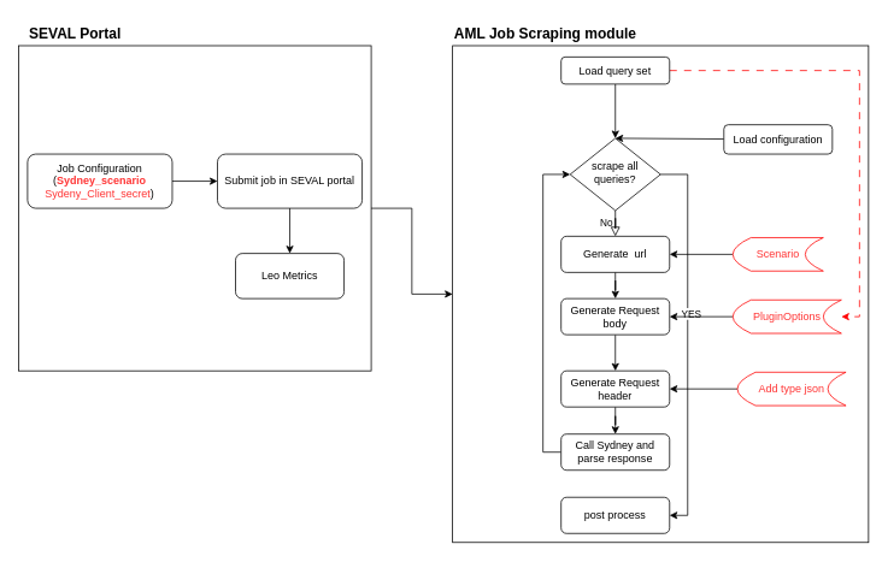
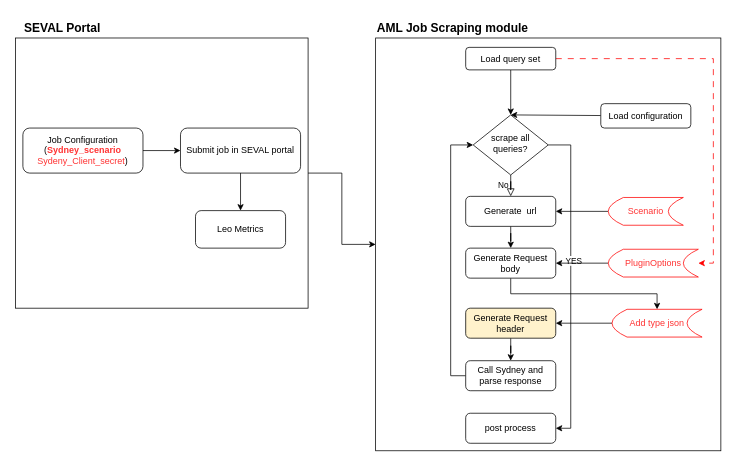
- <mxCell id="29" style="edgeStyle=orthogonalEdgeStyle;rounded=0;orthogonalLoop=1;jettySize=auto;html=1;exitX=0.5;exitY=1;exitDx=0;exitDy=0;" edge="1" parent="1" source="30" target="34"><mxGeometry relative="1" as="geometry" /></mxCell>
+ <mxCell id="29" style="edgeStyle=orthogonalEdgeStyle;rounded=0;orthogonalLoop=1;jettySize=auto;html=1;exitX=0.5;exitY=1;exitDx=0;exitDy=0;" edge="1" parent="1" source="30" target="36"><mxGeometry relative="1" as="geometry" /></mxCell>
- <mxCell id="34" value="Generate Request header" style="rounded=1;whiteSpace=wrap;html=1;fontSize=12;glass=0;strokeWidth=1;shadow=0;" vertex="1" parent="1"><mxGeometry x="620" y="410" width="120" height="40" as="geometry" /></mxCell>
+ <mxCell id="34" value="Generate Request header" style="rounded=1;whiteSpace=wrap;html=1;fontSize=12;glass=0;strokeWidth=1;shadow=0;fillColor=#fff2cc;" vertex="1" parent="1"><mxGeometry x="620" y="410" width="120" height="40" as="geometry" /></mxCell>
